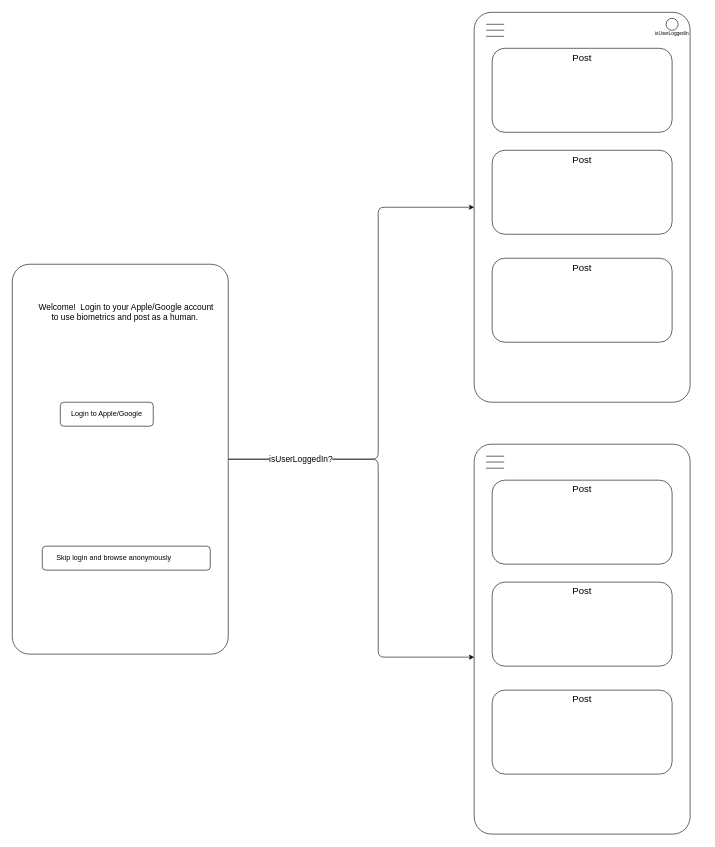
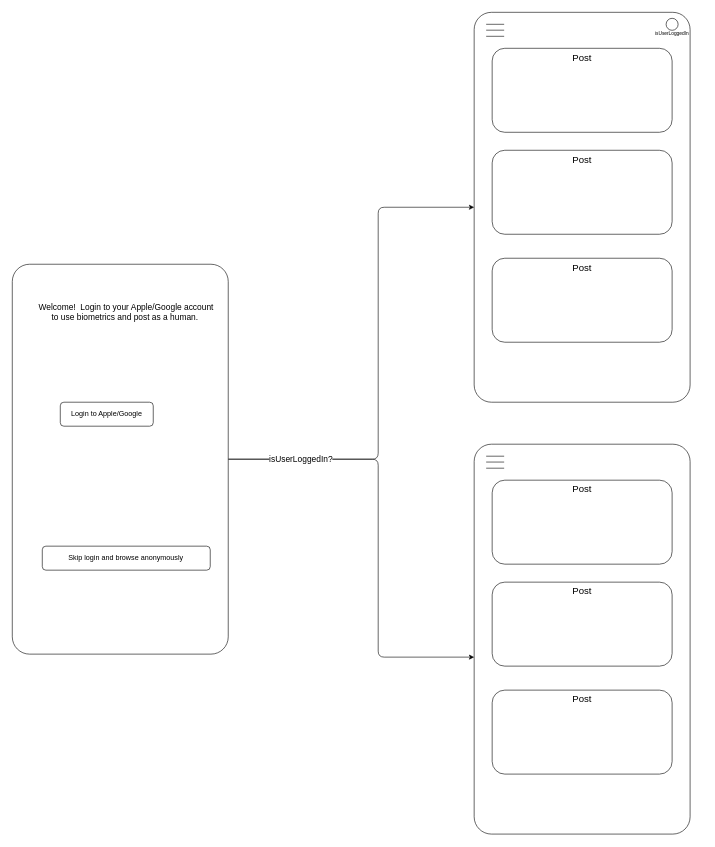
- <mxCell id="36" value="Skip login and browse anonymously" style="text;strokeColor=none;align=center;fillColor=none;html=1;verticalAlign=middle;whiteSpace=wrap;rounded=0;" vertex="1" parent="34"><mxGeometry x="5.455" y="5" width="229.091" height="30" as="geometry" /></mxCell>
+ <mxCell id="36" value="Skip login and browse anonymously" style="text;strokeColor=none;align=center;fillColor=none;html=1;verticalAlign=middle;whiteSpace=wrap;rounded=0;" vertex="1" parent="34"><mxGeometry x="25.455" y="5" width="229.091" height="30" as="geometry" /></mxCell>
